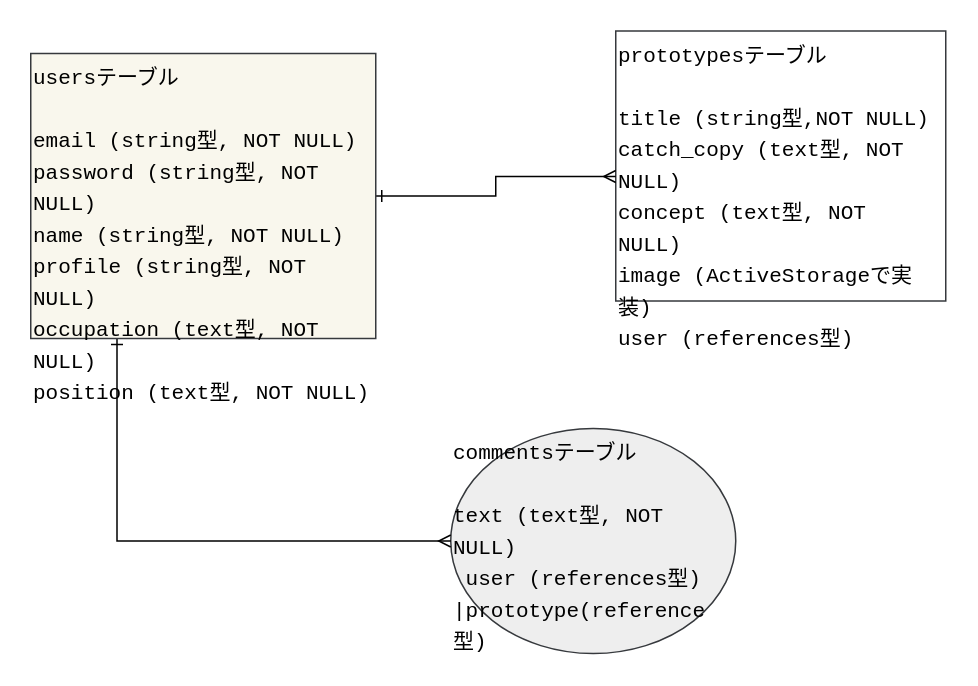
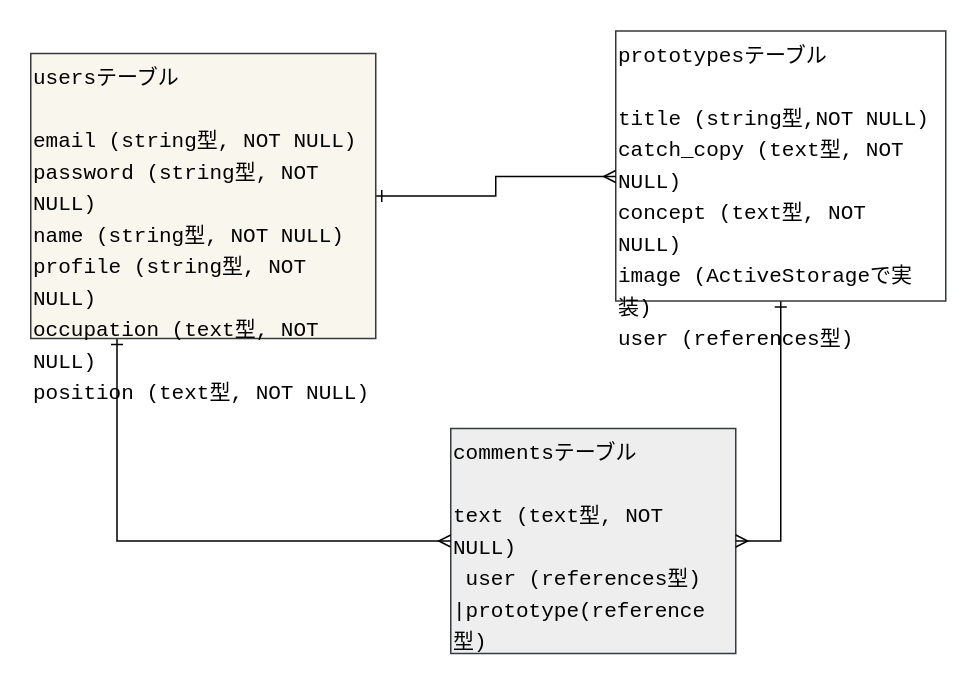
+ <mxCell id="3" style="edgeStyle=orthogonalEdgeStyle;rounded=0;orthogonalLoop=1;jettySize=auto;html=1;exitX=0.5;exitY=1;exitDx=0;exitDy=0;entryX=1;entryY=0.5;entryDx=0;entryDy=0;startArrow=ERone;startFill=0;strokeWidth=1;fontColor=#000000;endArrow=ERmany;endFill=0;" edge="1" parent="1" source="4" target="2"><mxGeometry relative="1" as="geometry" /></mxCell>
- <mxCell id="2" value="&lt;div style=&quot;font-family: &amp;quot;ricty diminished&amp;quot;, menlo, monaco, &amp;quot;courier new&amp;quot;, monospace; font-size: 14px; line-height: 21px;&quot;&gt;&lt;div&gt;commentsテーブル&amp;nbsp;&lt;/div&gt;&lt;div&gt;&lt;br&gt;&lt;/div&gt;&lt;div&gt;text (text型, NOT NULL)&amp;nbsp;&lt;/div&gt;&lt;div&gt;&amp;nbsp;user (references型)&amp;nbsp;&lt;/div&gt;&lt;div&gt;|prototype(reference型)&amp;nbsp;&lt;/div&gt;&lt;/div&gt;" style="ellipse;whiteSpace=wrap;html=1;align=left;fillColor=#eeeeee;strokeColor=#36393d;verticalAlign=top;labelBackgroundColor=none;labelBorderColor=none;fontColor=#000000;" vertex="1" parent="1"><mxGeometry x="300" y="285" width="190" height="150" as="geometry" /></mxCell>
+ <mxCell id="2" value="&lt;div style=&quot;font-family: &amp;quot;ricty diminished&amp;quot;, menlo, monaco, &amp;quot;courier new&amp;quot;, monospace; font-size: 14px; line-height: 21px;&quot;&gt;&lt;div&gt;commentsテーブル&amp;nbsp;&lt;/div&gt;&lt;div&gt;&lt;br&gt;&lt;/div&gt;&lt;div&gt;text (text型, NOT NULL)&amp;nbsp;&lt;/div&gt;&lt;div&gt;&amp;nbsp;user (references型)&amp;nbsp;&lt;/div&gt;&lt;div&gt;|prototype(reference型)&amp;nbsp;&lt;/div&gt;&lt;/div&gt;" style="whiteSpace=wrap;html=1;align=left;fillColor=#eeeeee;strokeColor=#36393d;verticalAlign=top;labelBackgroundColor=none;labelBorderColor=none;fontColor=#000000;" vertex="1" parent="1"><mxGeometry x="300" y="285" width="190" height="150" as="geometry" /></mxCell>
